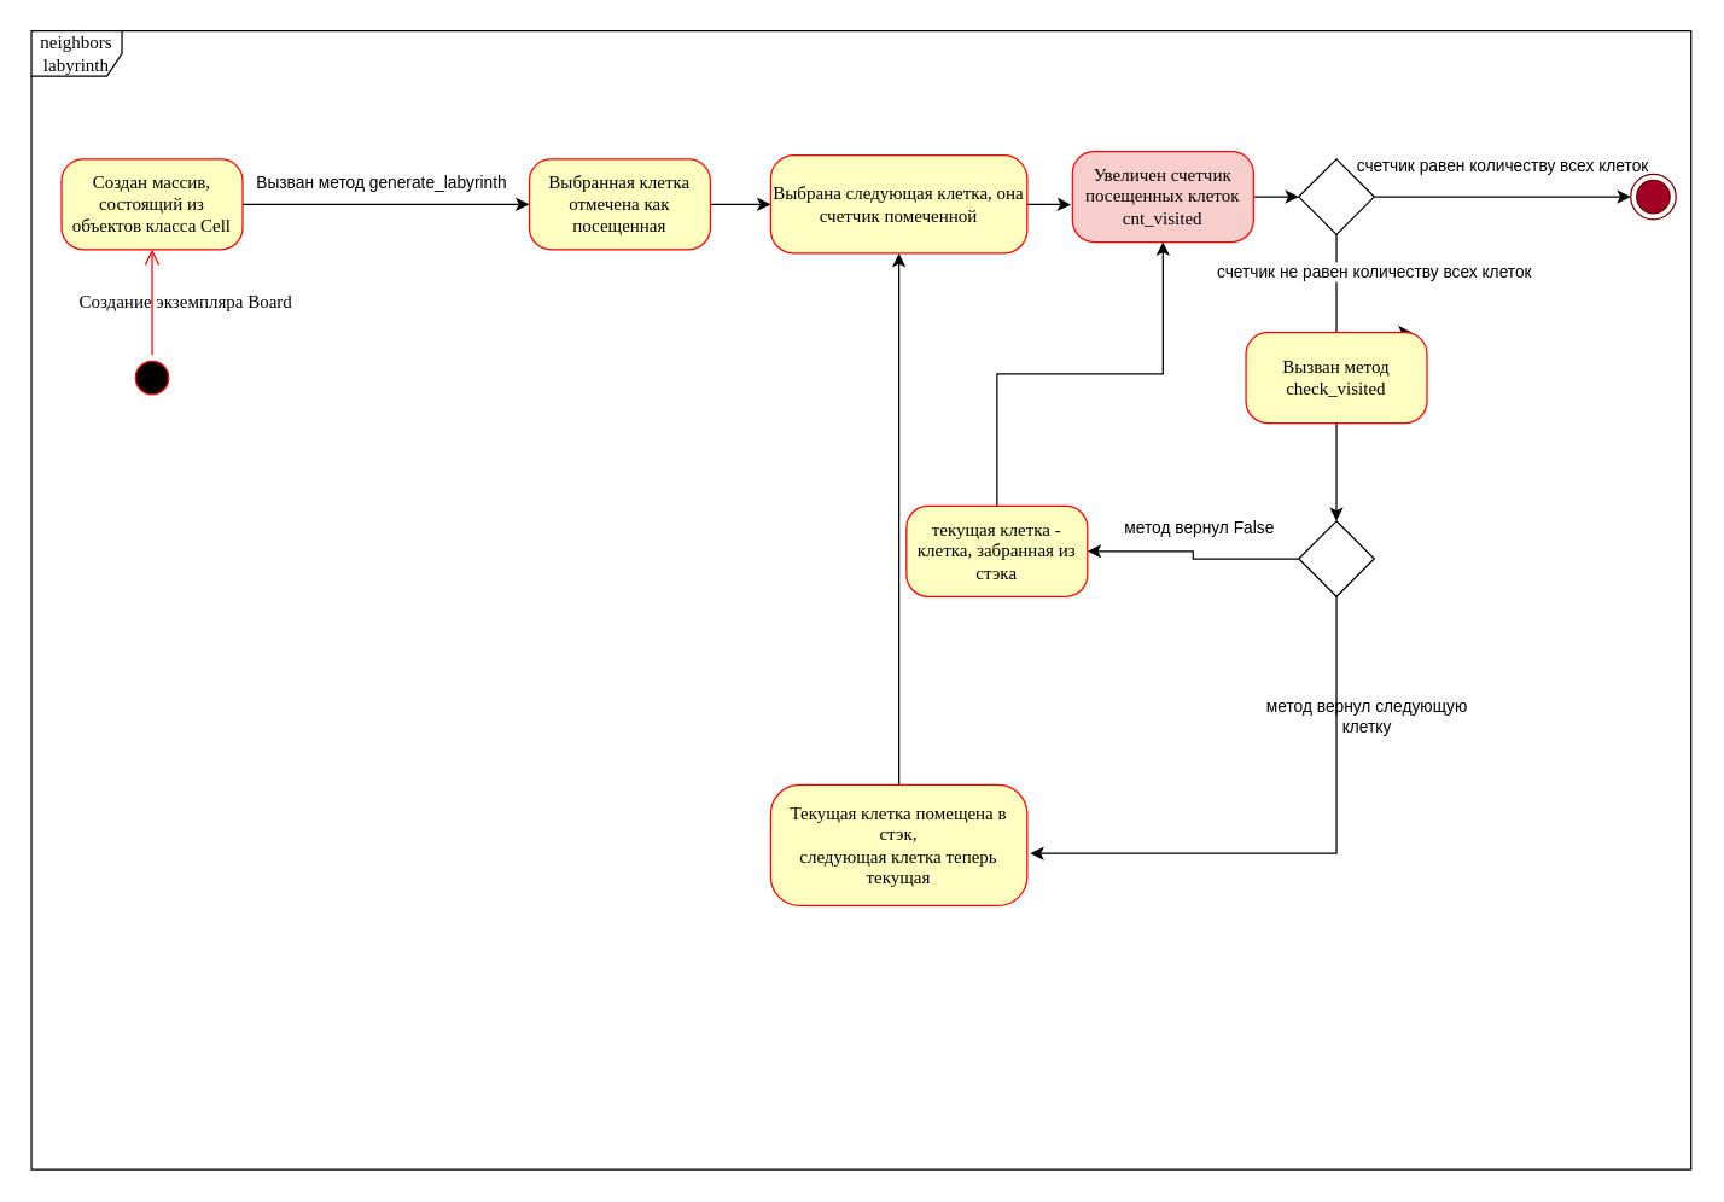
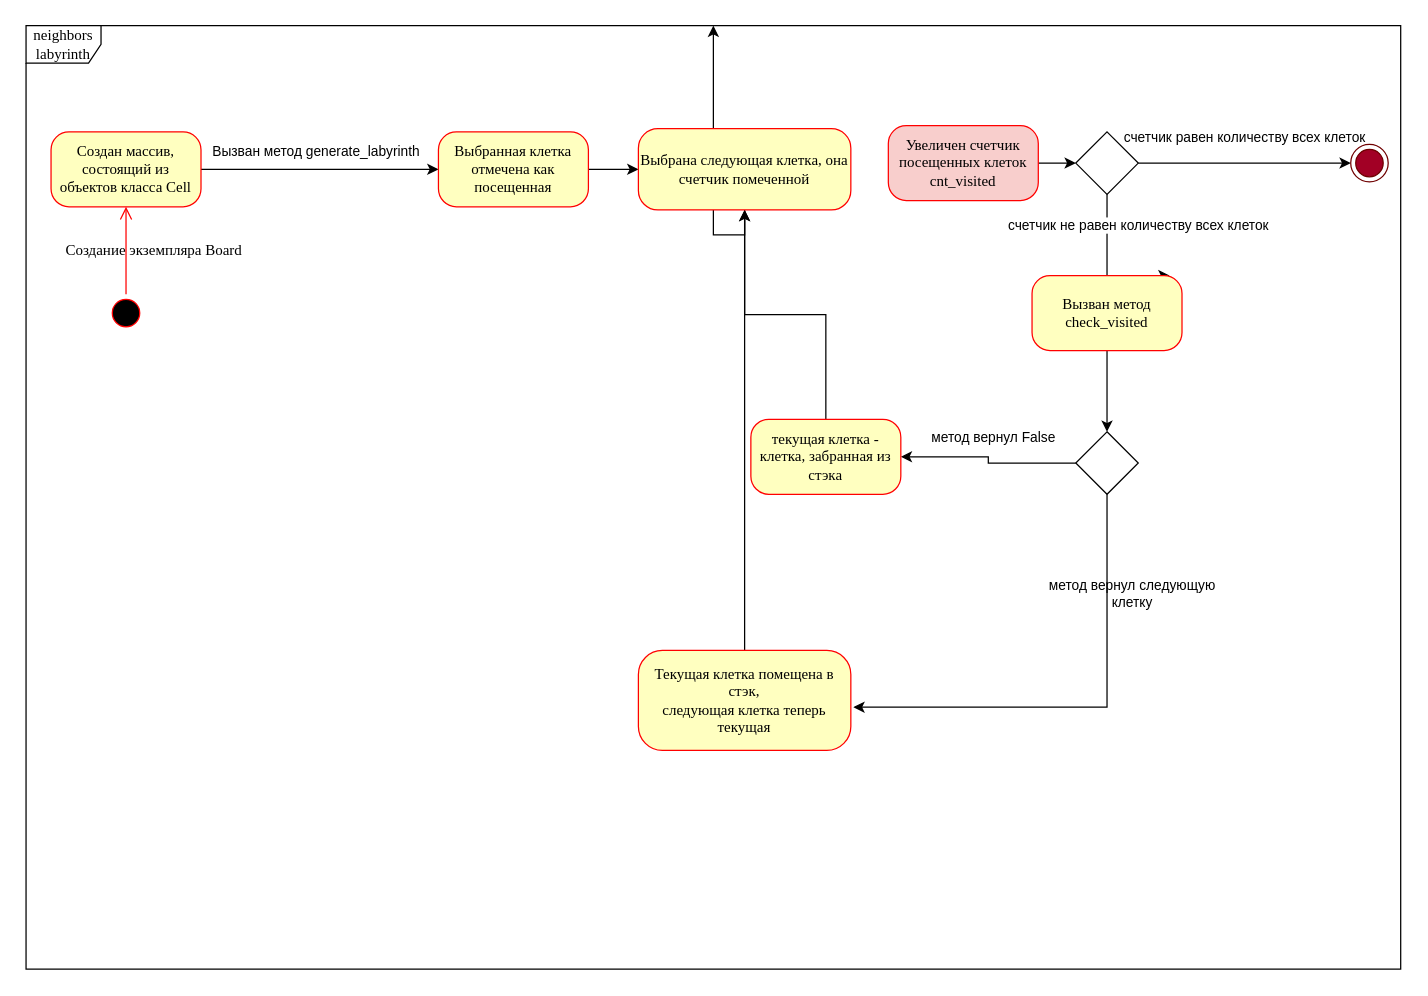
- <mxCell id="23" style="edgeStyle=orthogonalEdgeStyle;rounded=0;orthogonalLoop=1;jettySize=auto;html=1;entryX=-0.008;entryY=0.59;entryDx=0;entryDy=0;entryPerimeter=0;" edge="1" parent="1" source="24" target="11"><mxGeometry relative="1" as="geometry" /></mxCell>
+ <mxCell id="23" style="edgeStyle=orthogonalEdgeStyle;rounded=0;orthogonalLoop=1;jettySize=auto;html=1;" edge="1" parent="1" source="24" target="8"><mxGeometry relative="1" as="geometry" /></mxCell>
- <mxCell id="21" style="edgeStyle=orthogonalEdgeStyle;rounded=0;orthogonalLoop=1;jettySize=auto;html=1;" edge="1" parent="1" source="22" target="11"><mxGeometry relative="1" as="geometry" /></mxCell>
+ <mxCell id="21" style="edgeStyle=orthogonalEdgeStyle;rounded=0;orthogonalLoop=1;jettySize=auto;html=1;entryX=0.5;entryY=1;entryDx=0;entryDy=0;" edge="1" parent="1" source="22" target="24"><mxGeometry relative="1" as="geometry" /></mxCell>
